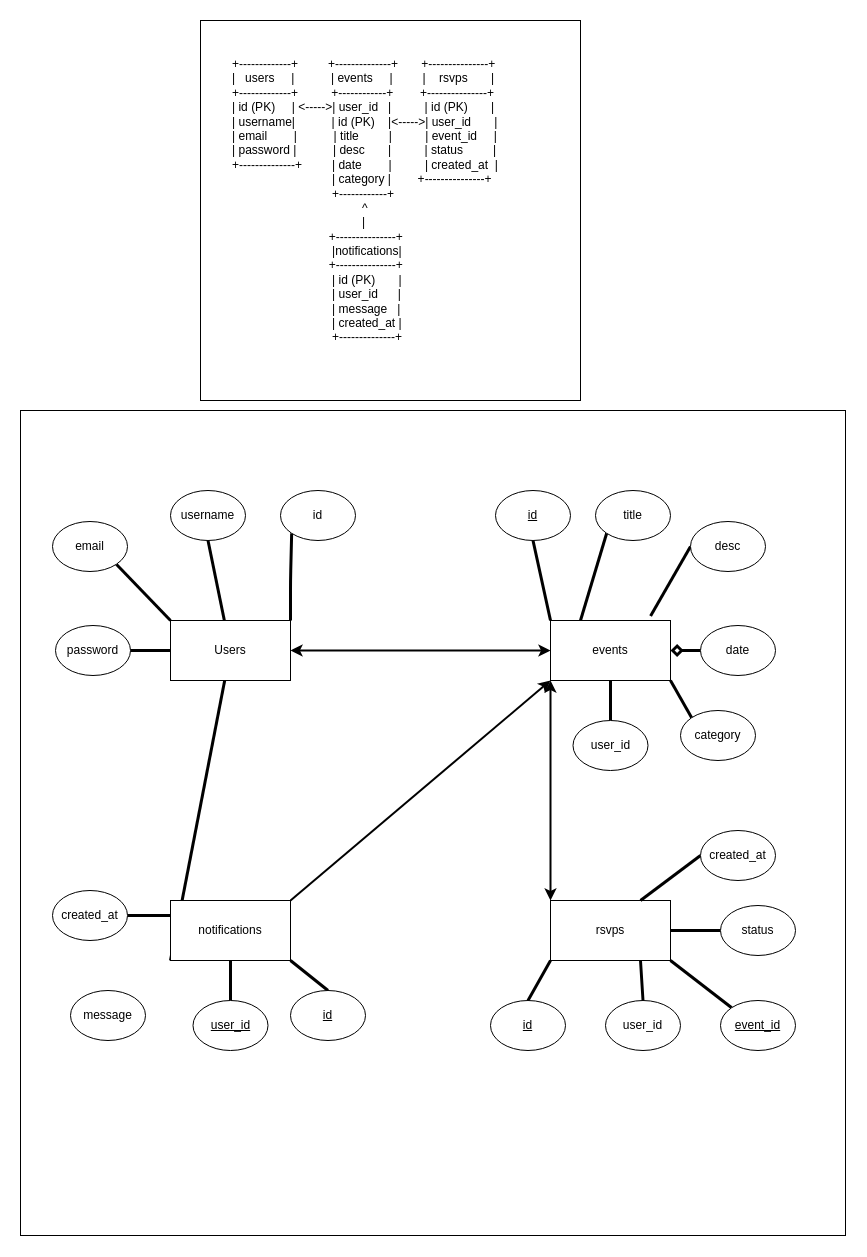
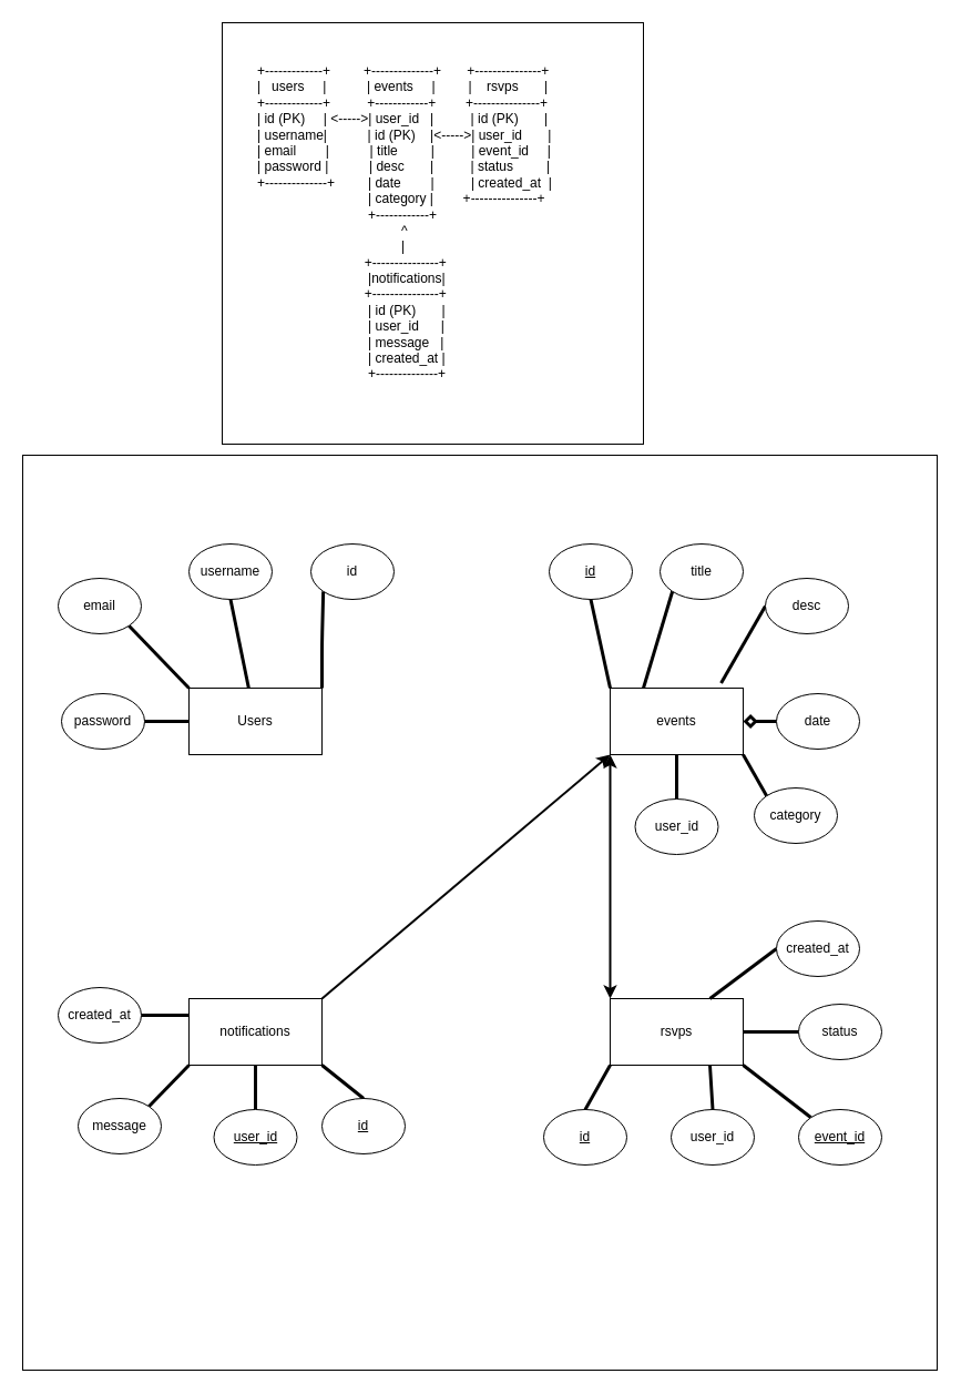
- <mxCell id="49" value="" style="endArrow=classic;startArrow=classic;html=1;fillColor=#FFFFFF;entryX=0;entryY=0.5;entryDx=0;entryDy=0;exitX=1;exitY=0.5;exitDx=0;exitDy=0;strokeWidth=2;" parent="1" source="6" target="7" edge="1"><mxGeometry width="50" height="50" relative="1" as="geometry"><mxPoint x="360" y="680" as="sourcePoint" /><mxPoint x="540" y="650" as="targetPoint" /></mxGeometry></mxCell>
- <mxCell id="9" style="edgeStyle=none;html=1;exitX=0;exitY=1;exitDx=0;exitDy=0;strokeWidth=3;endArrow=none;endFill=0;fillColor=#FFFFFF;" parent="1" source="10" target="6" edge="1"><mxGeometry relative="1" as="geometry" /></mxCell>
+ <mxCell id="9" style="edgeStyle=none;html=1;exitX=0;exitY=1;exitDx=0;exitDy=0;entryX=1;entryY=0;entryDx=0;entryDy=0;strokeWidth=3;endArrow=none;endFill=0;fillColor=#FFFFFF;" parent="1" source="10" target="40" edge="1"><mxGeometry relative="1" as="geometry" /></mxCell>
